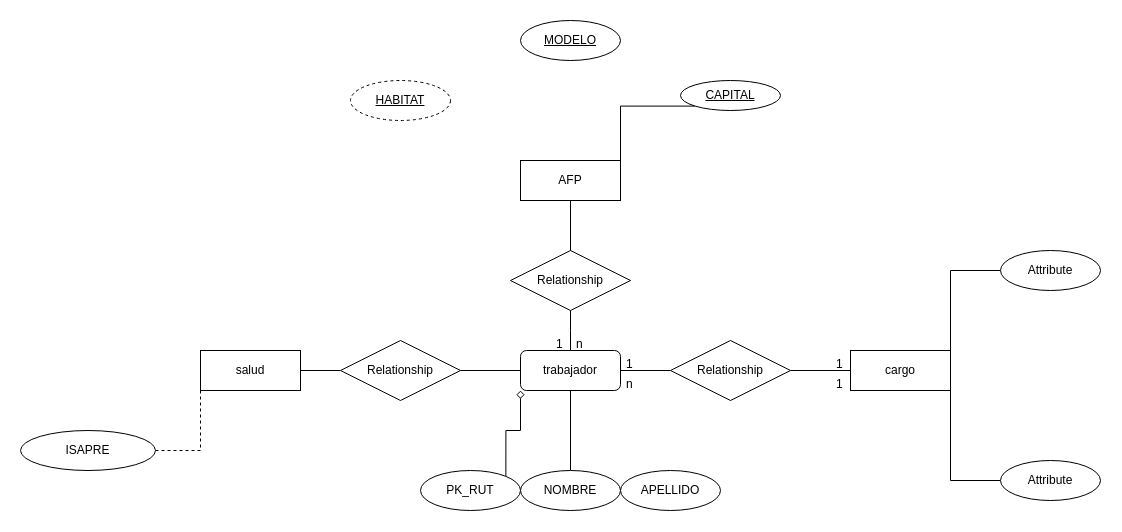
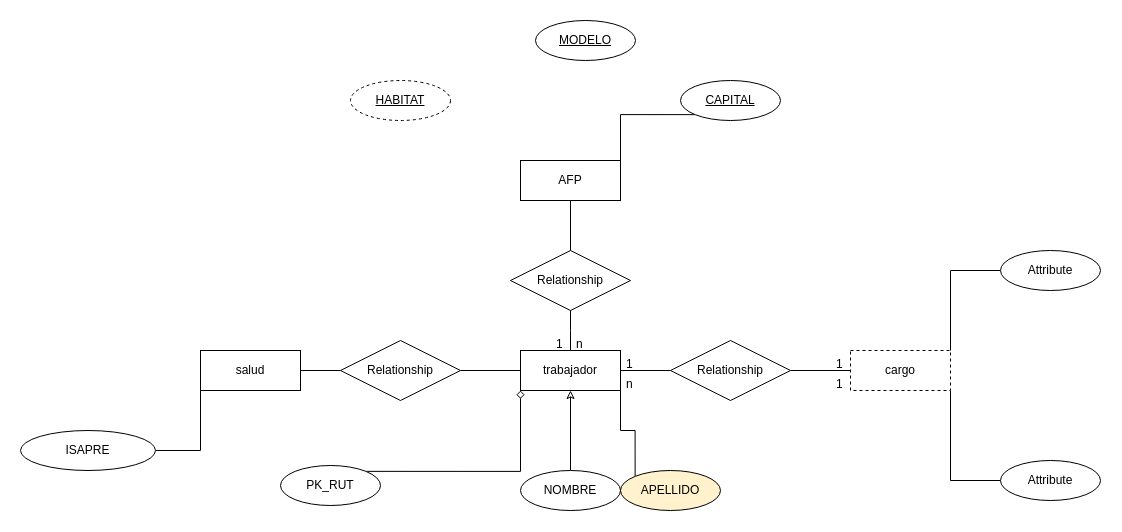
- <mxCell id="24" value="MODELO" style="ellipse;whiteSpace=wrap;html=1;align=center;fontStyle=4;" vertex="1" parent="1"><mxGeometry x="520" y="20" width="100" height="40" as="geometry" /></mxCell>
+ <mxCell id="24" value="MODELO" style="ellipse;whiteSpace=wrap;html=1;align=center;fontStyle=4;" vertex="1" parent="1"><mxGeometry x="535" y="20" width="100" height="40" as="geometry" /></mxCell>
- <mxCell id="23" value="CAPITAL" style="ellipse;whiteSpace=wrap;html=1;align=center;fontStyle=4;" vertex="1" parent="1"><mxGeometry x="680" y="80" width="100" height="30" as="geometry" /></mxCell>
+ <mxCell id="23" value="CAPITAL" style="ellipse;whiteSpace=wrap;html=1;align=center;fontStyle=4;" vertex="1" parent="1"><mxGeometry x="680" y="80" width="100" height="40" as="geometry" /></mxCell>
- <mxCell id="4" value="trabajador" style="whiteSpace=wrap;html=1;align=center;rounded=1;" vertex="1" parent="1"><mxGeometry x="520" y="350" width="100" height="40" as="geometry" /></mxCell>
+ <mxCell id="4" value="trabajador" style="whiteSpace=wrap;html=1;align=center;" vertex="1" parent="1"><mxGeometry x="520" y="350" width="100" height="40" as="geometry" /></mxCell>
- <mxCell id="2" value="cargo" style="whiteSpace=wrap;html=1;align=center;" vertex="1" parent="1"><mxGeometry x="850" y="350" width="100" height="40" as="geometry" /></mxCell>
+ <mxCell id="2" value="cargo" style="whiteSpace=wrap;html=1;align=center;dashed=1;" vertex="1" parent="1"><mxGeometry x="850" y="350" width="100" height="40" as="geometry" /></mxCell>
- <mxCell id="18" style="edgeStyle=orthogonalEdgeStyle;rounded=0;orthogonalLoop=1;jettySize=auto;html=1;exitX=0.5;exitY=0;exitDx=0;exitDy=0;entryX=0.5;entryY=1;entryDx=0;entryDy=0;endArrow=none;endFill=0;" edge="1" parent="1" source="19" target="4"><mxGeometry relative="1" as="geometry" /></mxCell>
+ <mxCell id="18" style="edgeStyle=orthogonalEdgeStyle;rounded=0;orthogonalLoop=1;jettySize=auto;html=1;exitX=0.5;exitY=0;exitDx=0;exitDy=0;entryX=0.5;entryY=1;entryDx=0;entryDy=0;endArrow=classic;endFill=0;" edge="1" parent="1" source="19" target="4"><mxGeometry relative="1" as="geometry" /></mxCell>
+ <mxCell id="20" style="edgeStyle=orthogonalEdgeStyle;rounded=0;orthogonalLoop=1;jettySize=auto;html=1;exitX=0;exitY=0;exitDx=0;exitDy=0;entryX=1;entryY=1;entryDx=0;entryDy=0;endArrow=none;endFill=0;" edge="1" parent="1" source="21" target="4"><mxGeometry relative="1" as="geometry" /></mxCell>
- <mxCell id="28" style="edgeStyle=orthogonalEdgeStyle;rounded=0;orthogonalLoop=1;jettySize=auto;html=1;exitX=1;exitY=0.5;exitDx=0;exitDy=0;entryX=0;entryY=1;entryDx=0;entryDy=0;strokeColor=default;align=center;verticalAlign=middle;fontFamily=Helvetica;fontSize=11;fontColor=default;labelBackgroundColor=default;endArrow=none;endFill=0;dashed=1;" edge="1" parent="1" source="29" target="15"><mxGeometry relative="1" as="geometry" /></mxCell>
+ <mxCell id="28" style="edgeStyle=orthogonalEdgeStyle;rounded=0;orthogonalLoop=1;jettySize=auto;html=1;exitX=1;exitY=0.5;exitDx=0;exitDy=0;entryX=0;entryY=1;entryDx=0;entryDy=0;strokeColor=default;align=center;verticalAlign=middle;fontFamily=Helvetica;fontSize=11;fontColor=default;labelBackgroundColor=default;endArrow=none;endFill=0;" edge="1" parent="1" source="29" target="15"><mxGeometry relative="1" as="geometry" /></mxCell>
- <mxCell id="17" value="PK_RUT" style="ellipse;whiteSpace=wrap;html=1;align=center;" vertex="1" parent="1"><mxGeometry x="420" y="470" width="100" height="40" as="geometry" /></mxCell>
+ <mxCell id="17" value="PK_RUT" style="ellipse;whiteSpace=wrap;html=1;align=center;" vertex="1" parent="1"><mxGeometry x="280" y="465" width="100" height="40" as="geometry" /></mxCell>
- <mxCell id="21" value="APELLIDO" style="ellipse;whiteSpace=wrap;html=1;align=center;" vertex="1" parent="1"><mxGeometry x="620" y="470" width="100" height="40" as="geometry" /></mxCell>
+ <mxCell id="21" value="APELLIDO" style="ellipse;whiteSpace=wrap;html=1;align=center;fillColor=#fff2cc;" vertex="1" parent="1"><mxGeometry x="620" y="470" width="100" height="40" as="geometry" /></mxCell>
